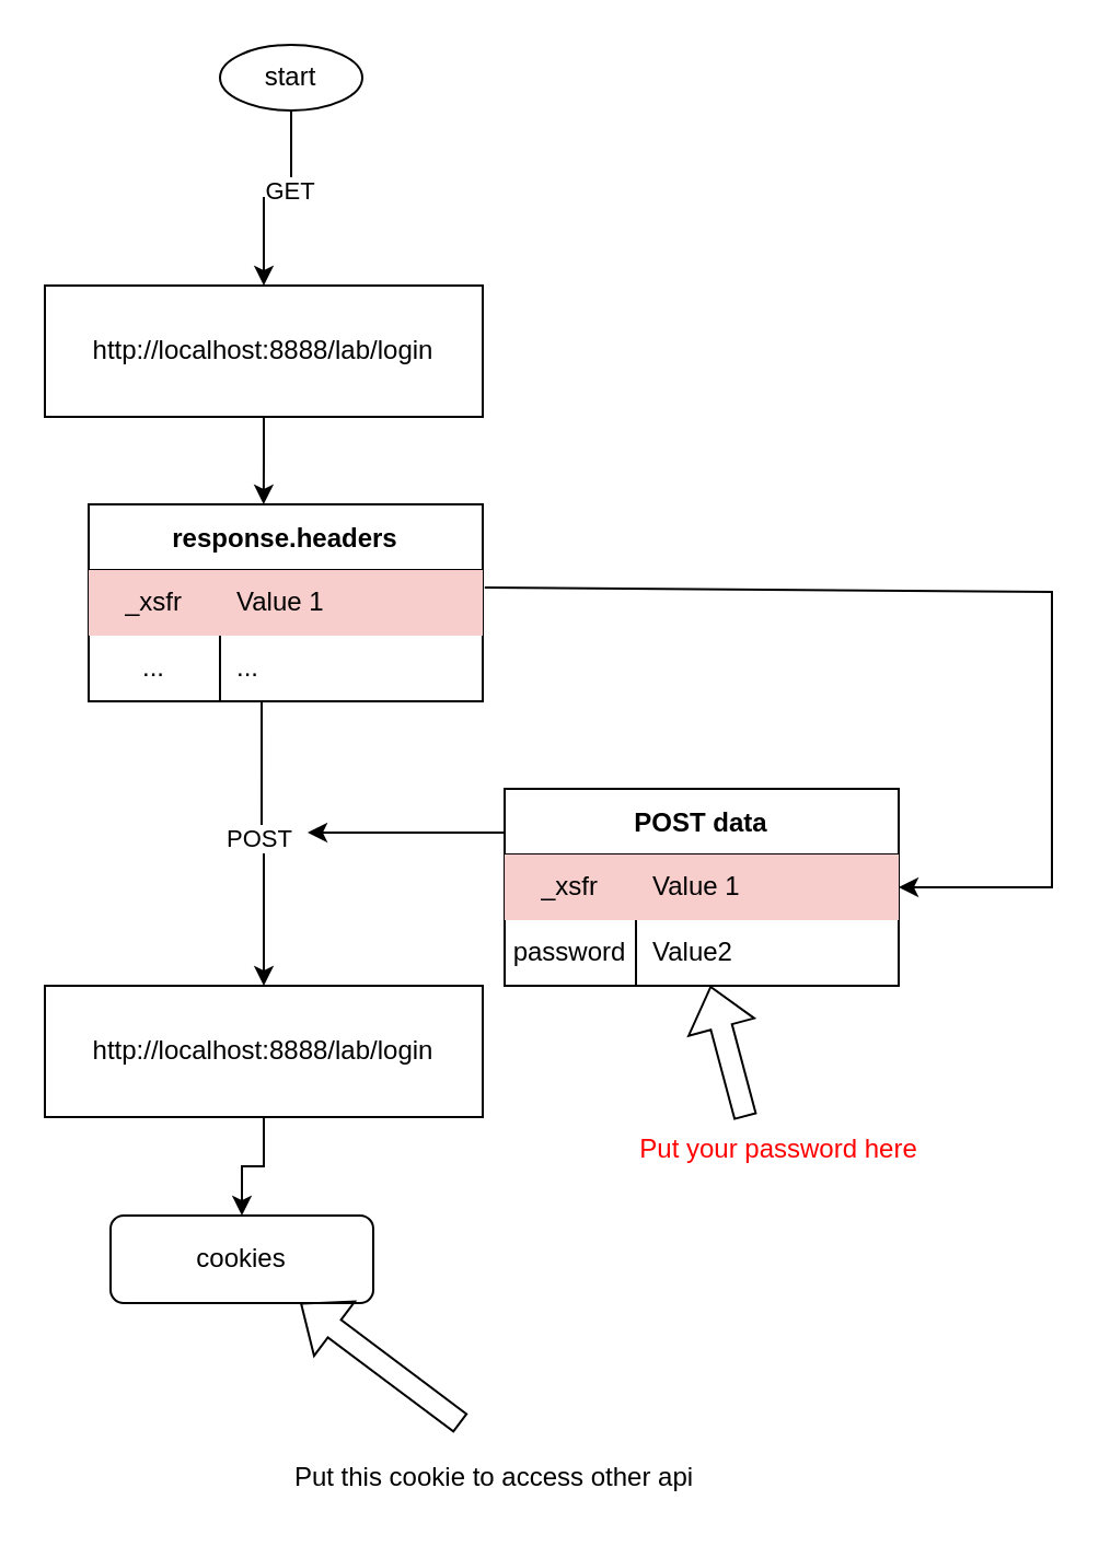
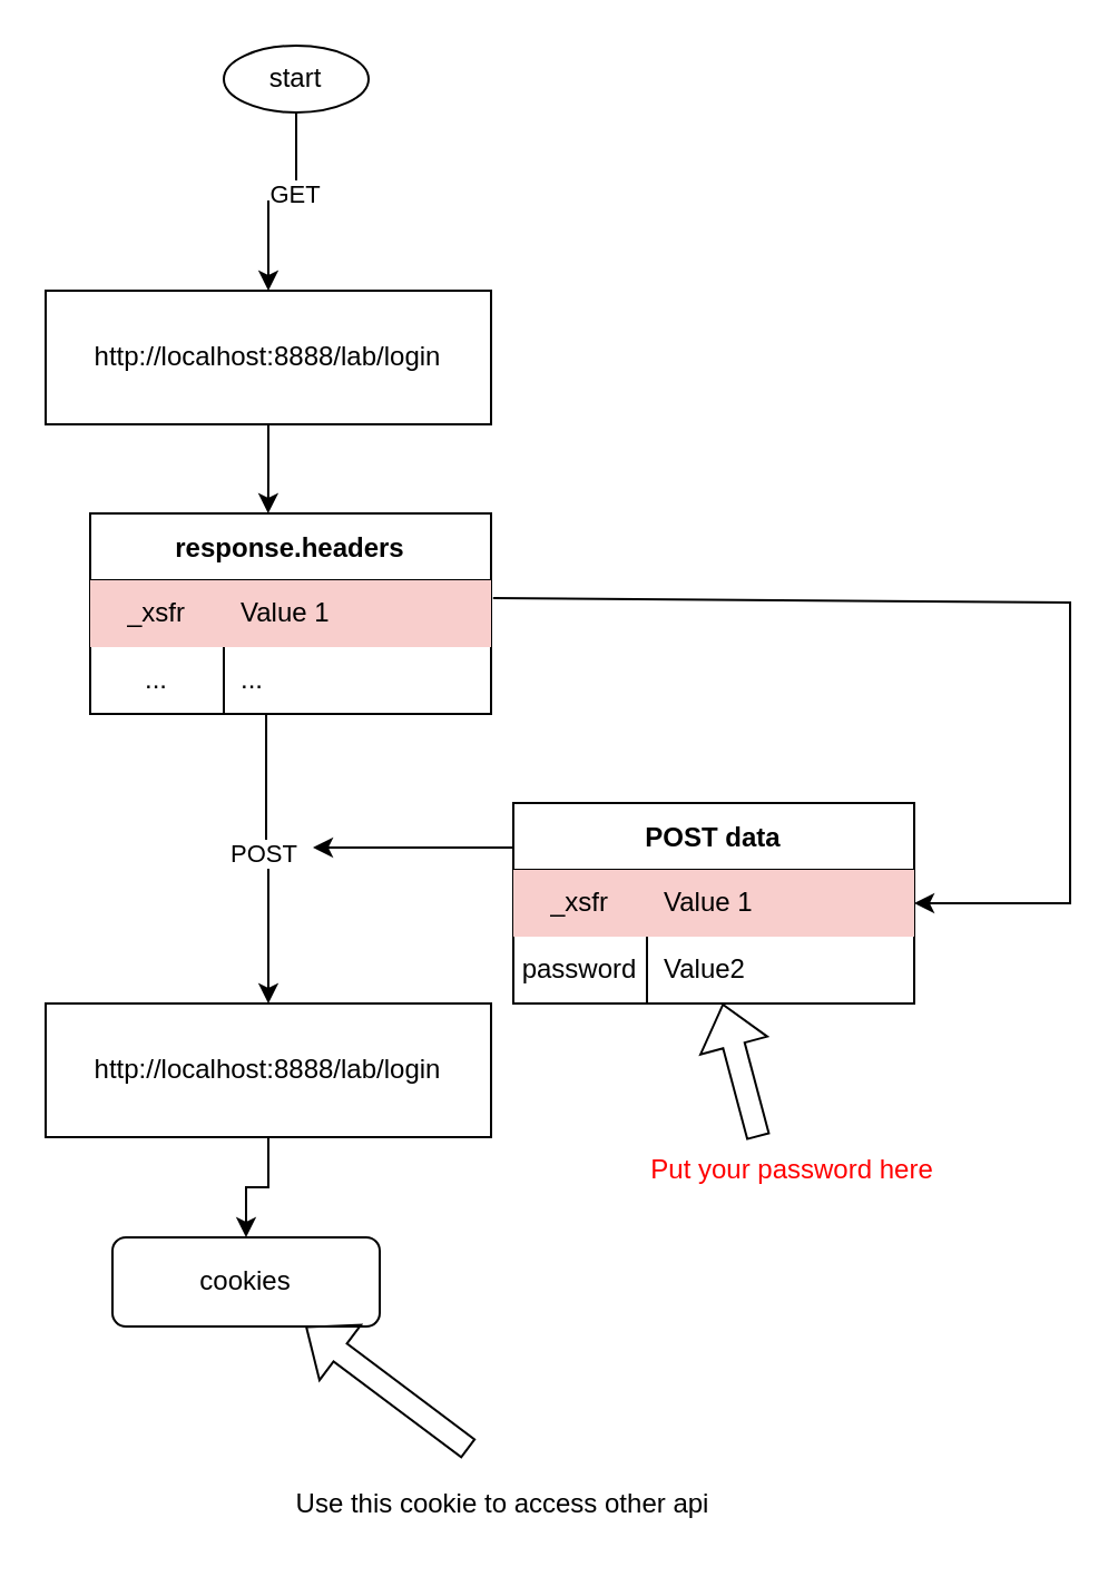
- <mxCell id="31" value="Put this cookie to access other api" style="text;html=1;align=center;verticalAlign=middle;resizable=0;points=[];autosize=1;strokeColor=none;fillColor=none;fontColor=#000000;" vertex="1" parent="1"><mxGeometry x="120" y="660" width="210" height="30" as="geometry" /></mxCell>
+ <mxCell id="31" value="Use this cookie to access other api" style="text;html=1;align=center;verticalAlign=middle;resizable=0;points=[];autosize=1;strokeColor=none;fillColor=none;fontColor=#000000;" vertex="1" parent="1"><mxGeometry x="120" y="660" width="210" height="30" as="geometry" /></mxCell>
